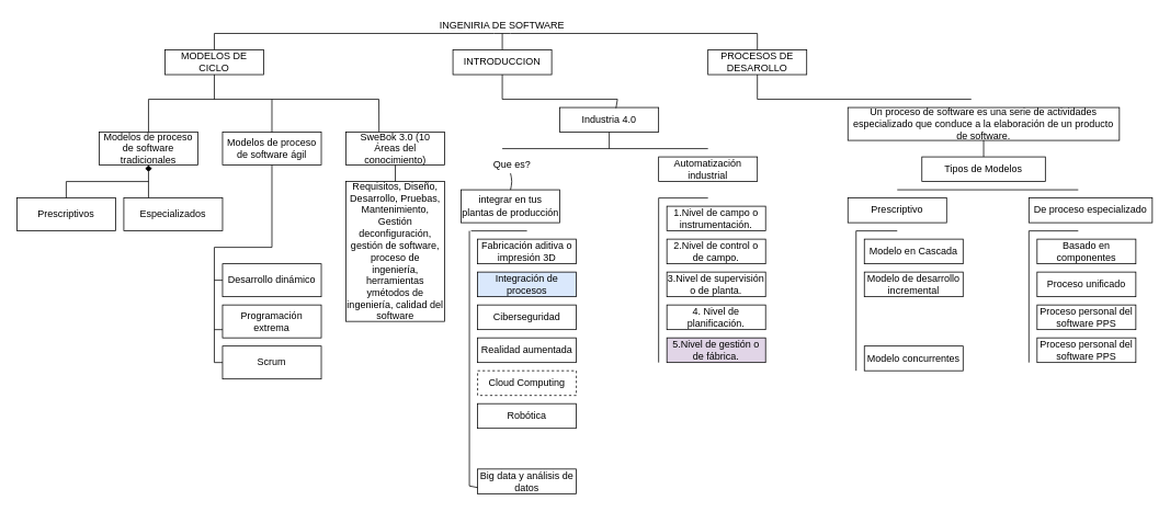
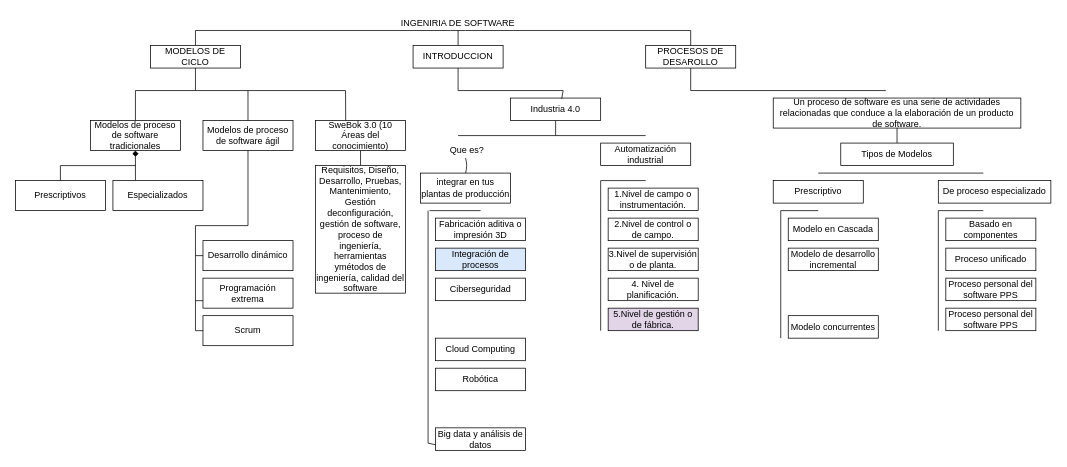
- <mxCell id="63" value="Un proceso de software es una serie de actividades especializado que conduce a la elaboración de un producto de software." style="rounded=0;whiteSpace=wrap;html=1;" vertex="1" parent="1"><mxGeometry x="1030" y="130" width="330" height="40" as="geometry" /></mxCell>
+ <mxCell id="63" value="Un proceso de software es una serie de actividades relacionadas que conduce a la elaboración de un producto de software." style="rounded=0;whiteSpace=wrap;html=1;" vertex="1" parent="1"><mxGeometry x="1030" y="130" width="330" height="40" as="geometry" /></mxCell>
- <mxCell id="47" value="Realidad aumentada" style="rounded=0;whiteSpace=wrap;html=1;" vertex="1" parent="1"><mxGeometry x="580" y="410" width="120" height="30" as="geometry" /></mxCell>
- <mxCell id="48" value="Cloud Computing" style="rounded=0;whiteSpace=wrap;html=1;dashed=1;" vertex="1" parent="1"><mxGeometry x="580" y="450" width="120" height="30" as="geometry" /></mxCell>
+ <mxCell id="48" value="Cloud Computing" style="rounded=0;whiteSpace=wrap;html=1;" vertex="1" parent="1"><mxGeometry x="580" y="450" width="120" height="30" as="geometry" /></mxCell>
